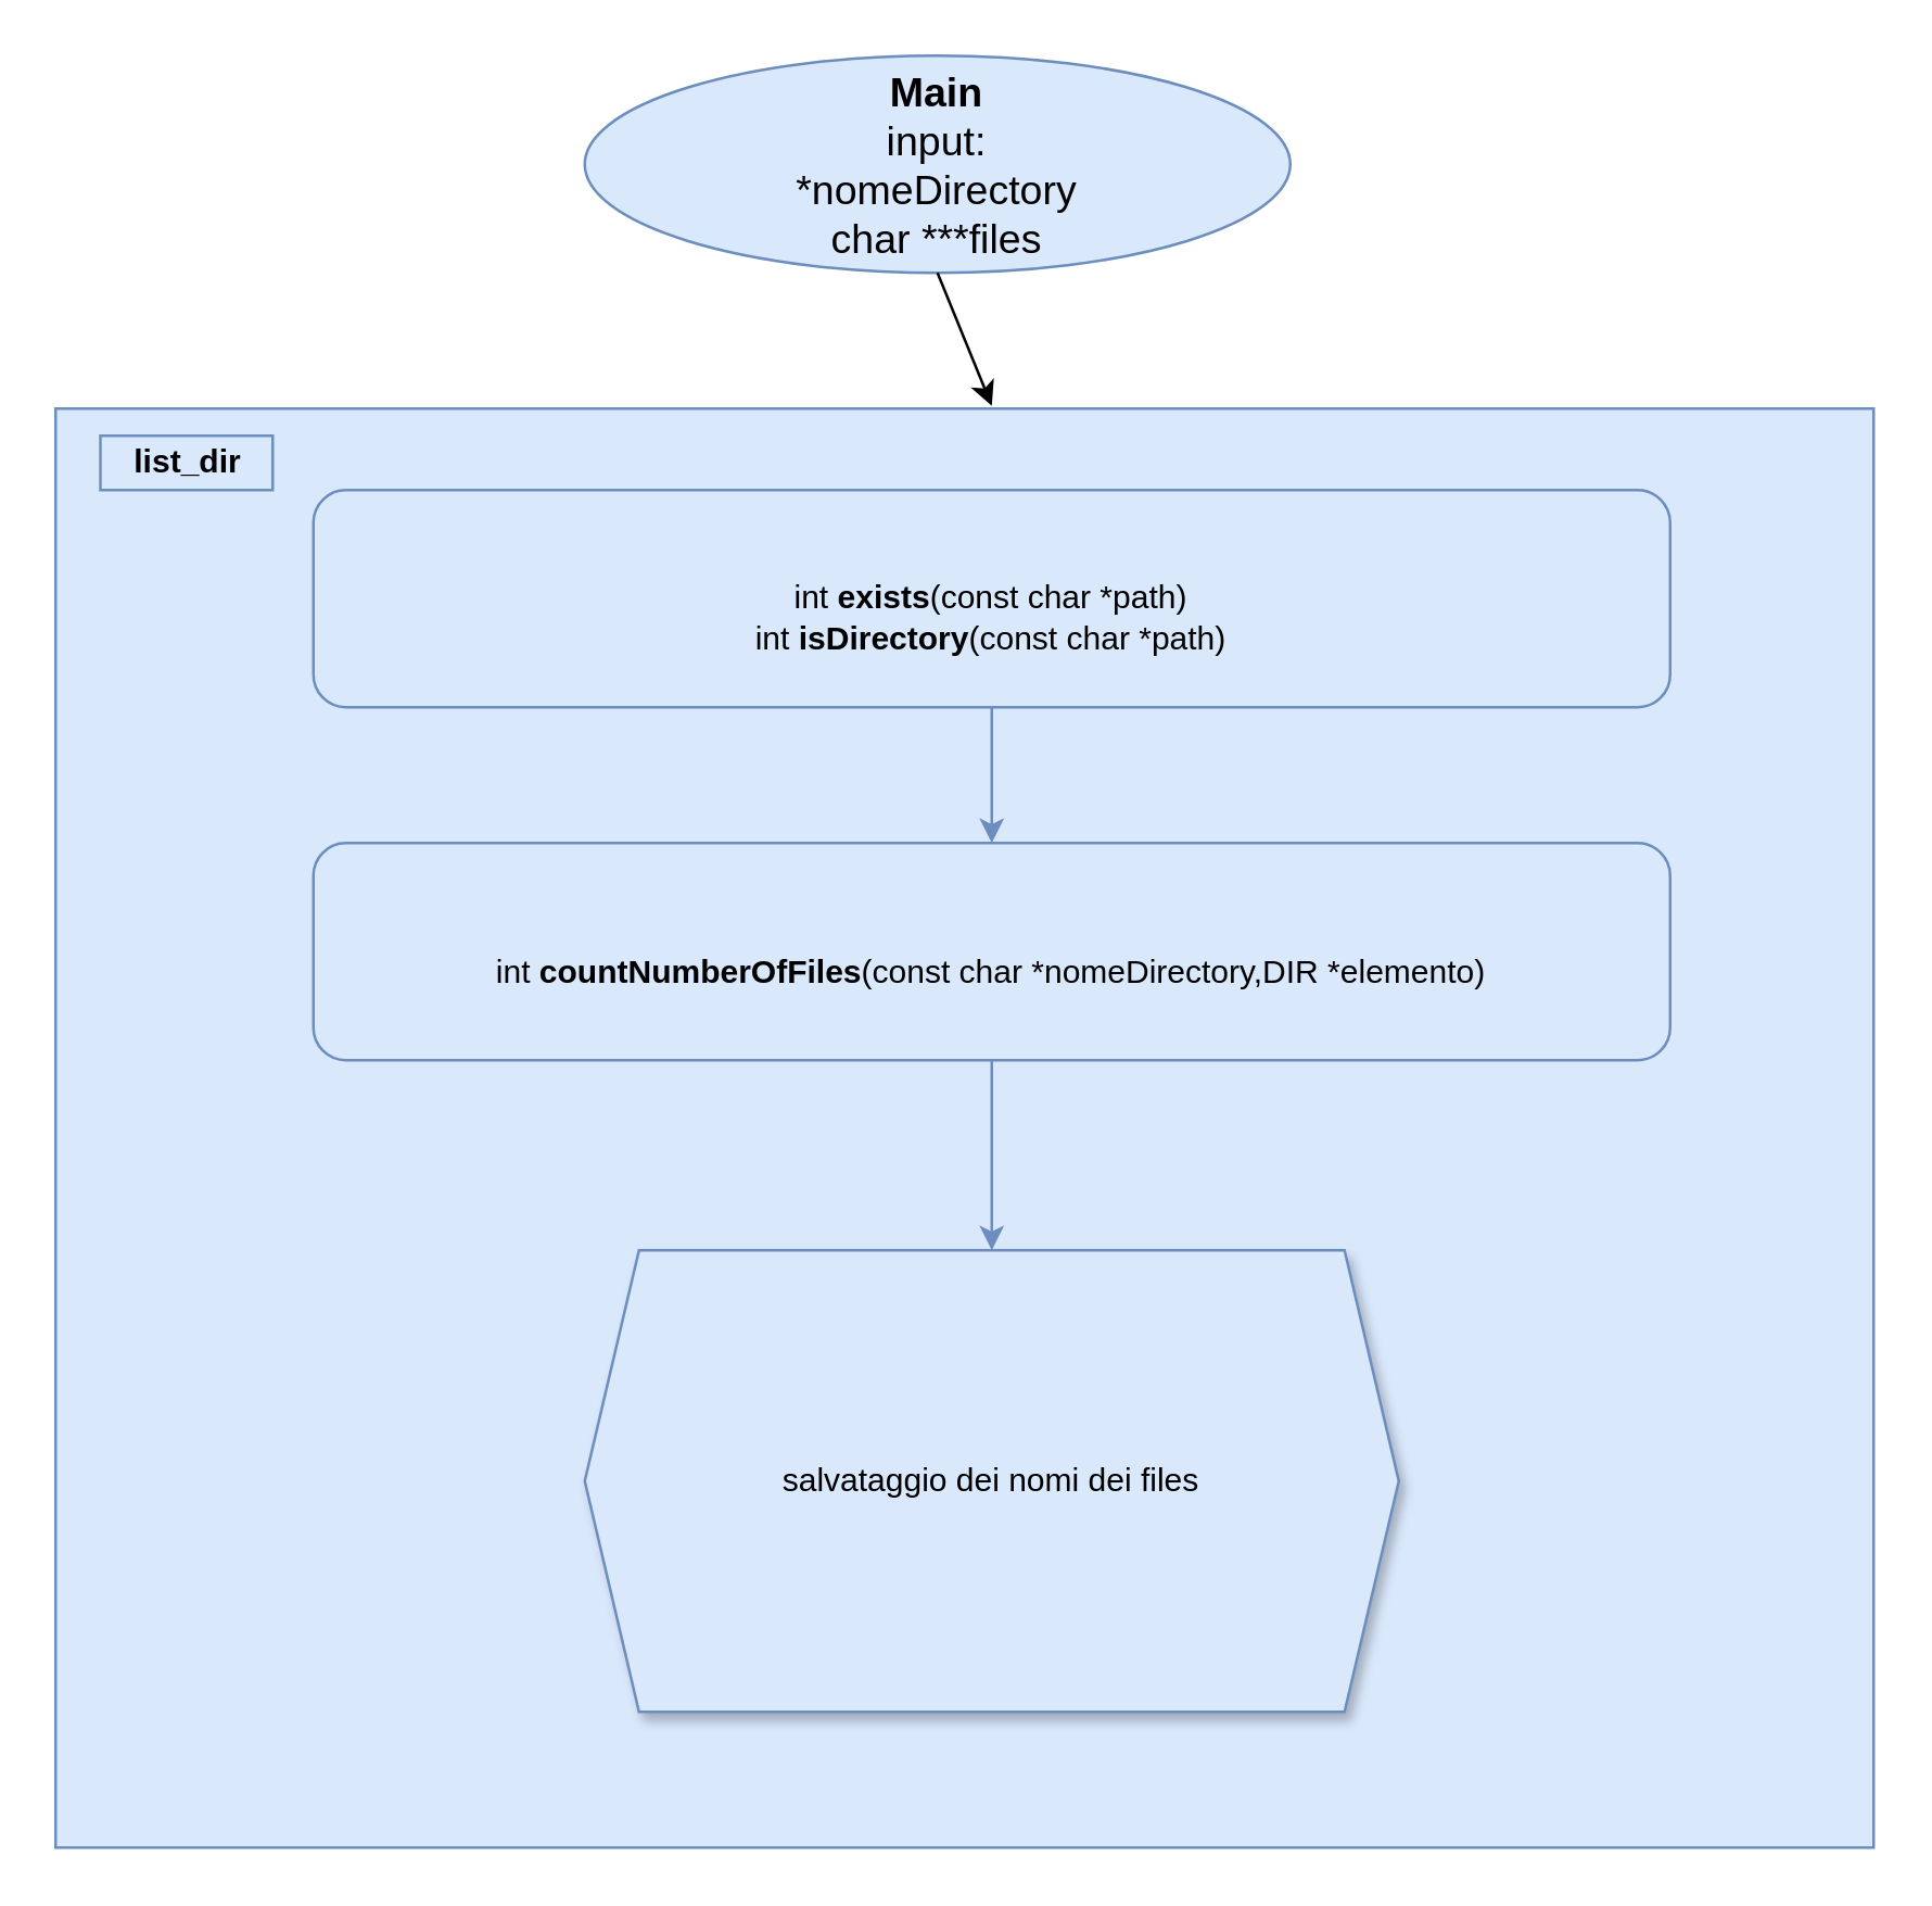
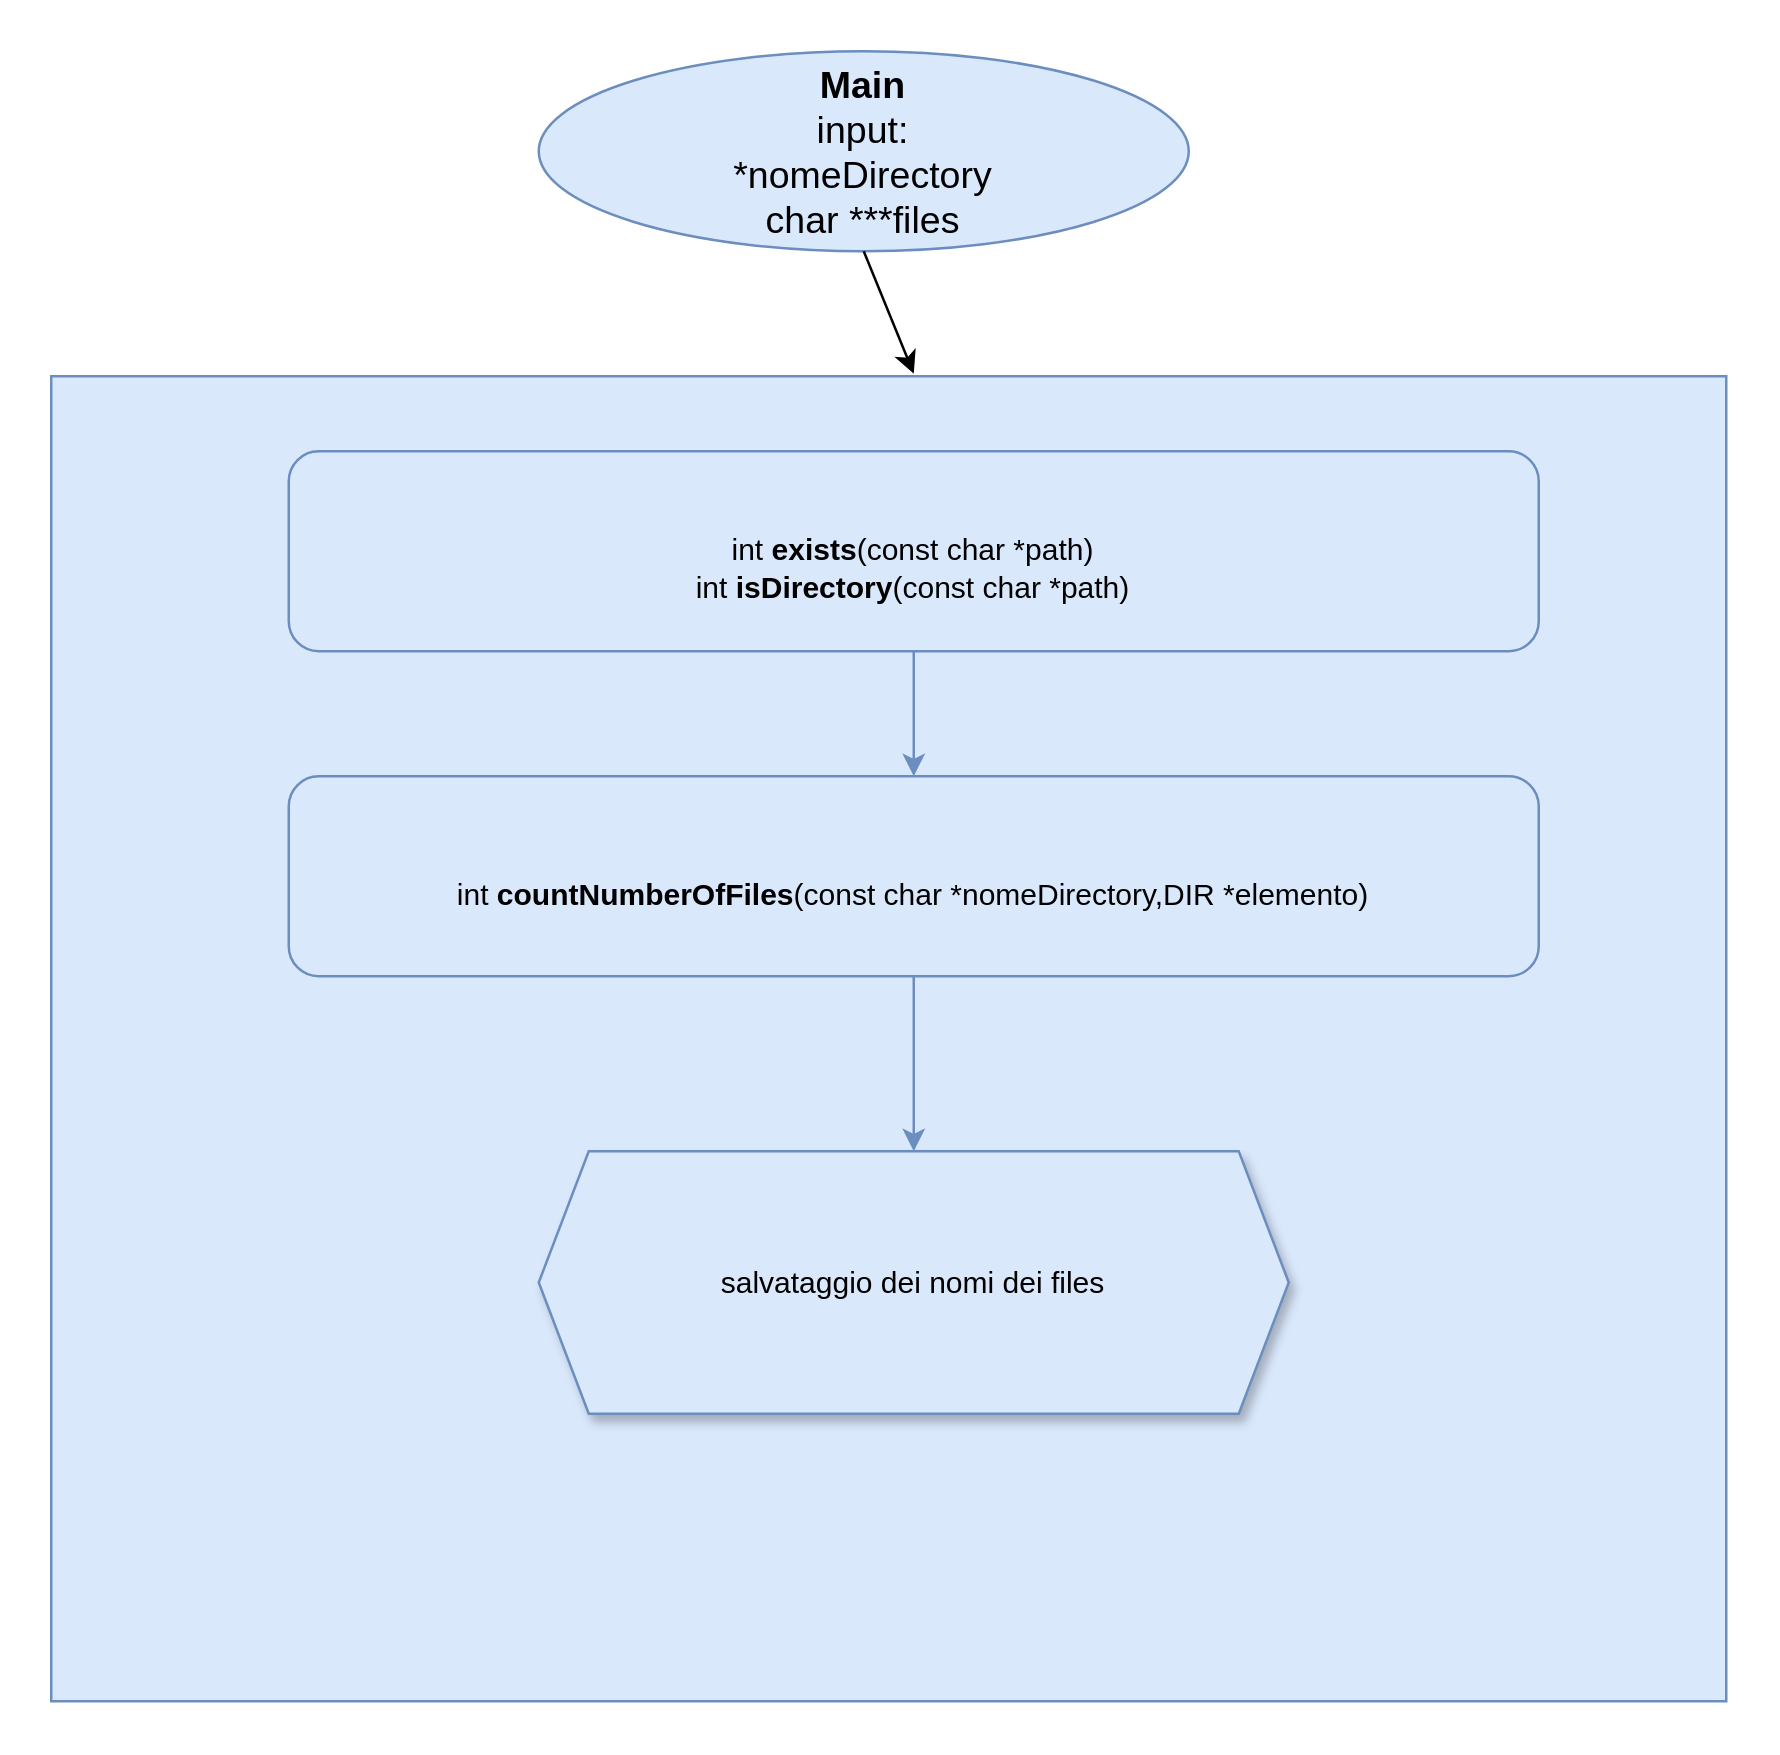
- <mxCell id="7" value="list_dir" style="text;html=1;strokeColor=#6c8ebf;fillColor=#dae8fc;align=center;verticalAlign=middle;whiteSpace=wrap;rounded=0;fontStyle=1" vertex="1" parent="1"><mxGeometry x="36.5" y="160" width="63.5" height="20" as="geometry" /></mxCell>
- <mxCell id="10" value="salvataggio dei nomi dei files" style="shape=hexagon;perimeter=hexagonPerimeter2;whiteSpace=wrap;html=1;fixedSize=1;shadow=1;fontSize=12;align=center;fillColor=#dae8fc;strokeColor=#6c8ebf;" vertex="1" parent="1"><mxGeometry x="215" y="460" width="300" height="170" as="geometry" /></mxCell>
+ <mxCell id="10" value="salvataggio dei nomi dei files" style="shape=hexagon;perimeter=hexagonPerimeter2;whiteSpace=wrap;html=1;fixedSize=1;shadow=1;fontSize=12;align=center;fillColor=#dae8fc;strokeColor=#6c8ebf;" vertex="1" parent="1"><mxGeometry x="215" y="460" width="300" height="105" as="geometry" /></mxCell>
